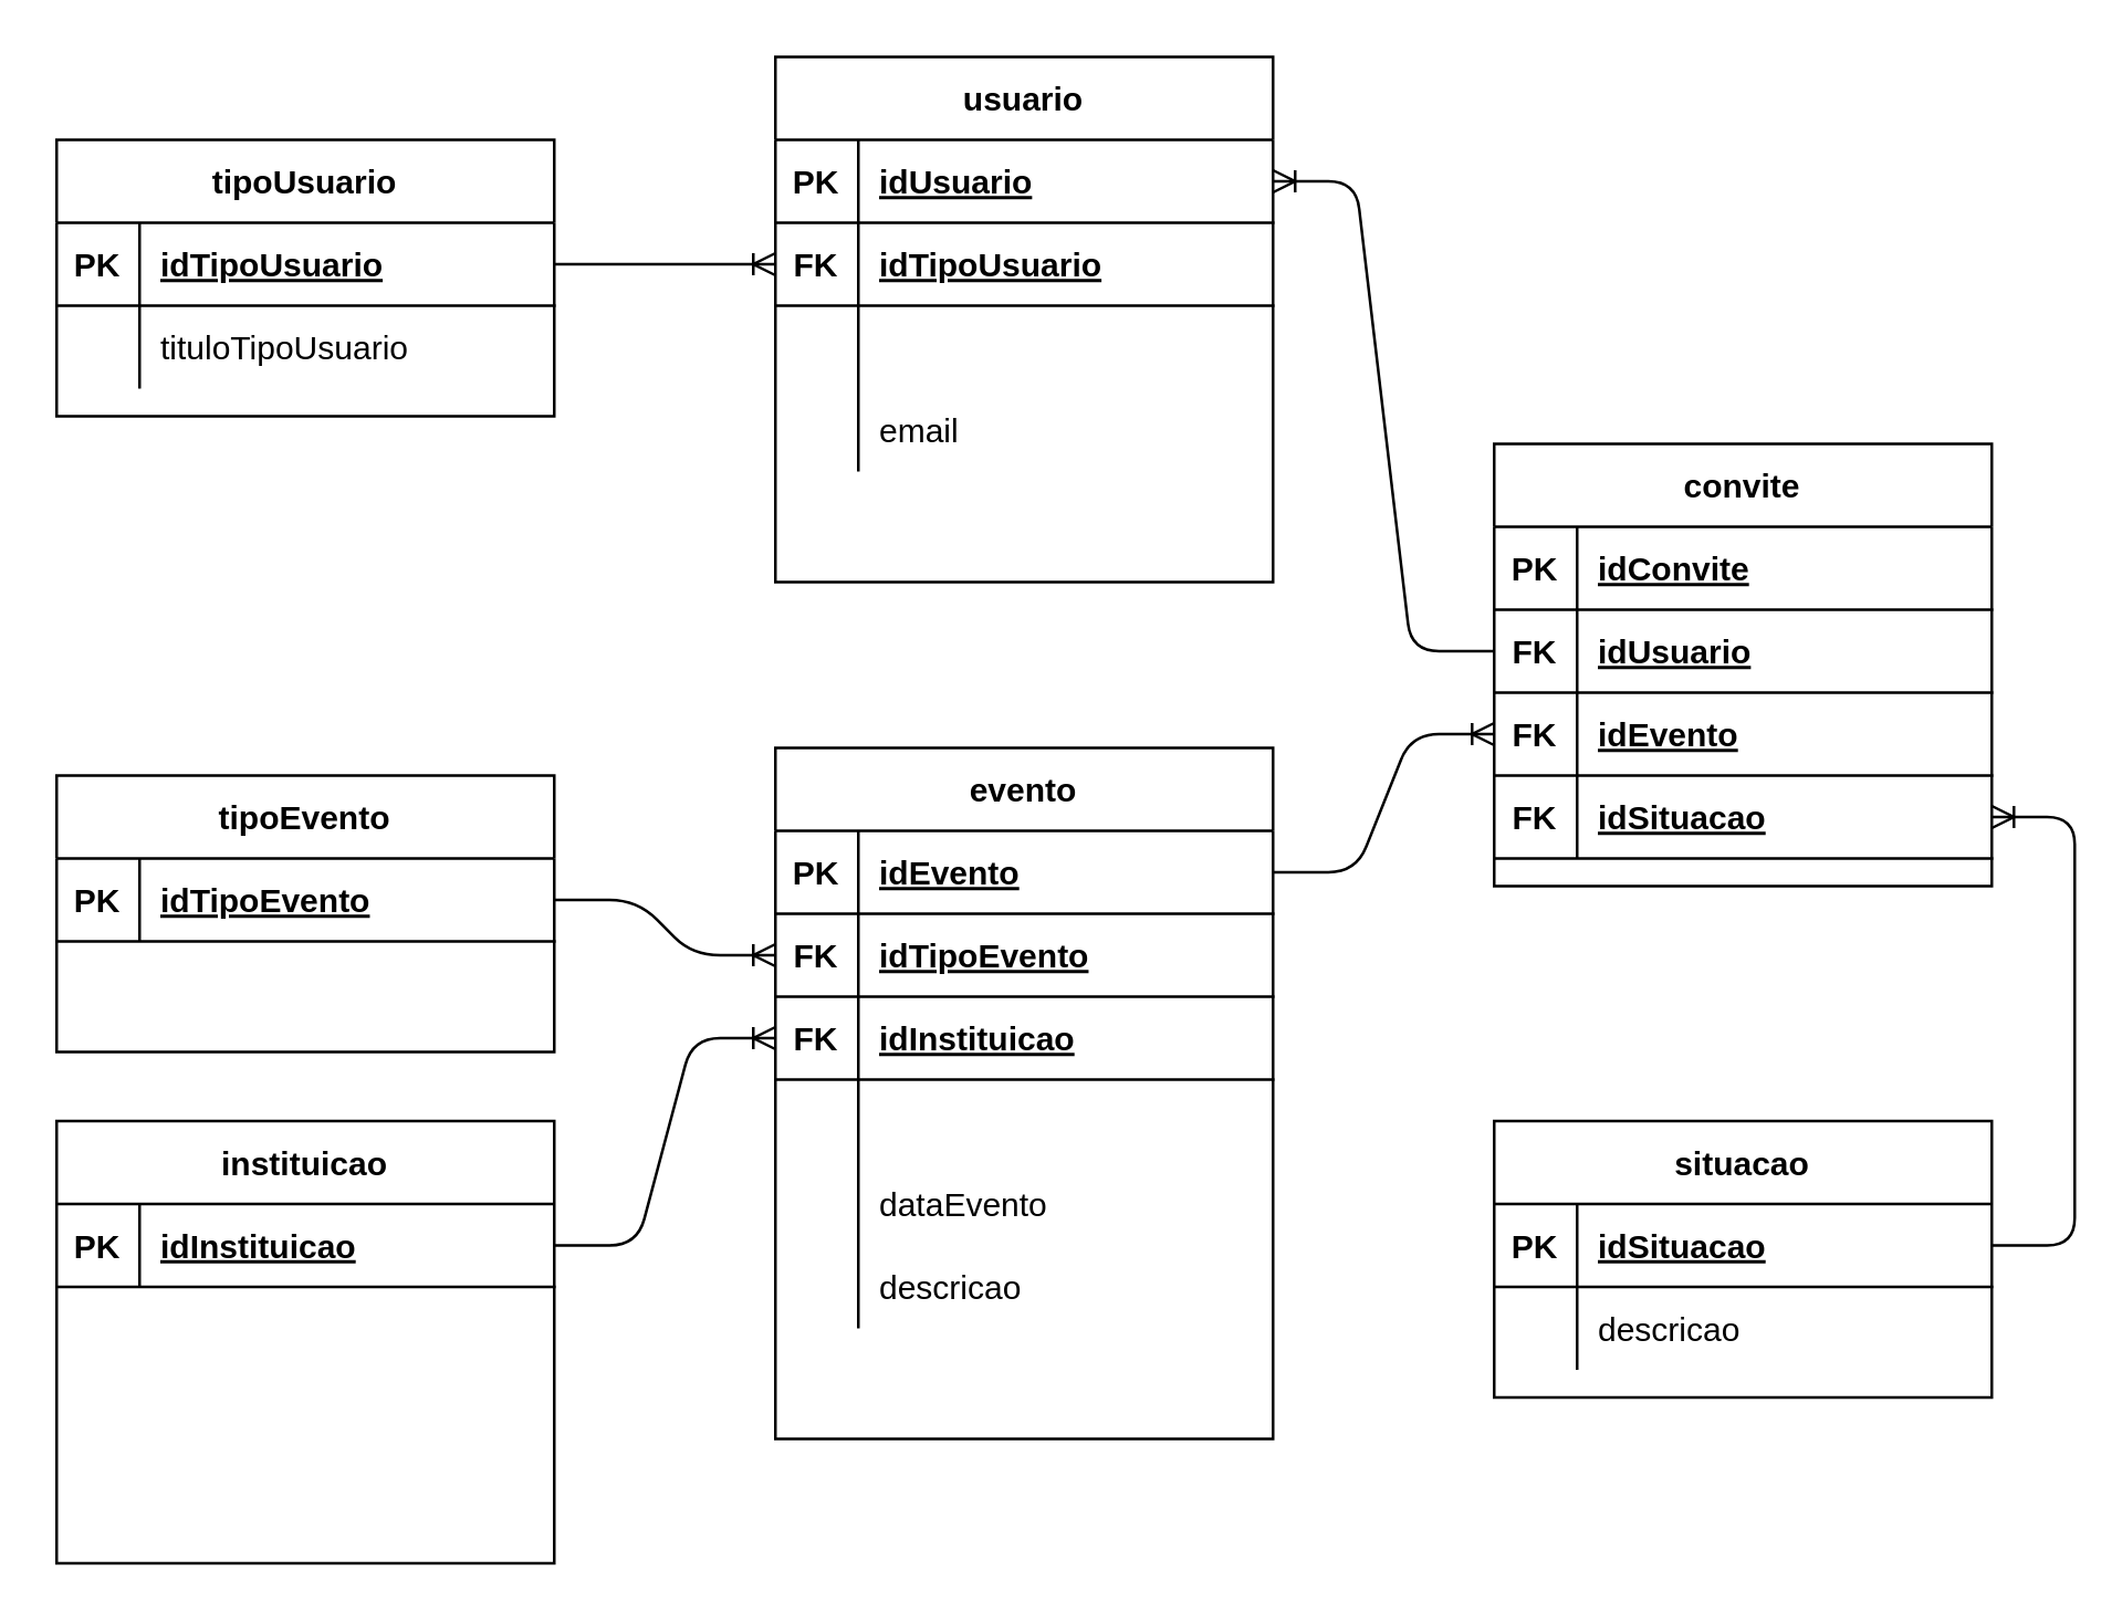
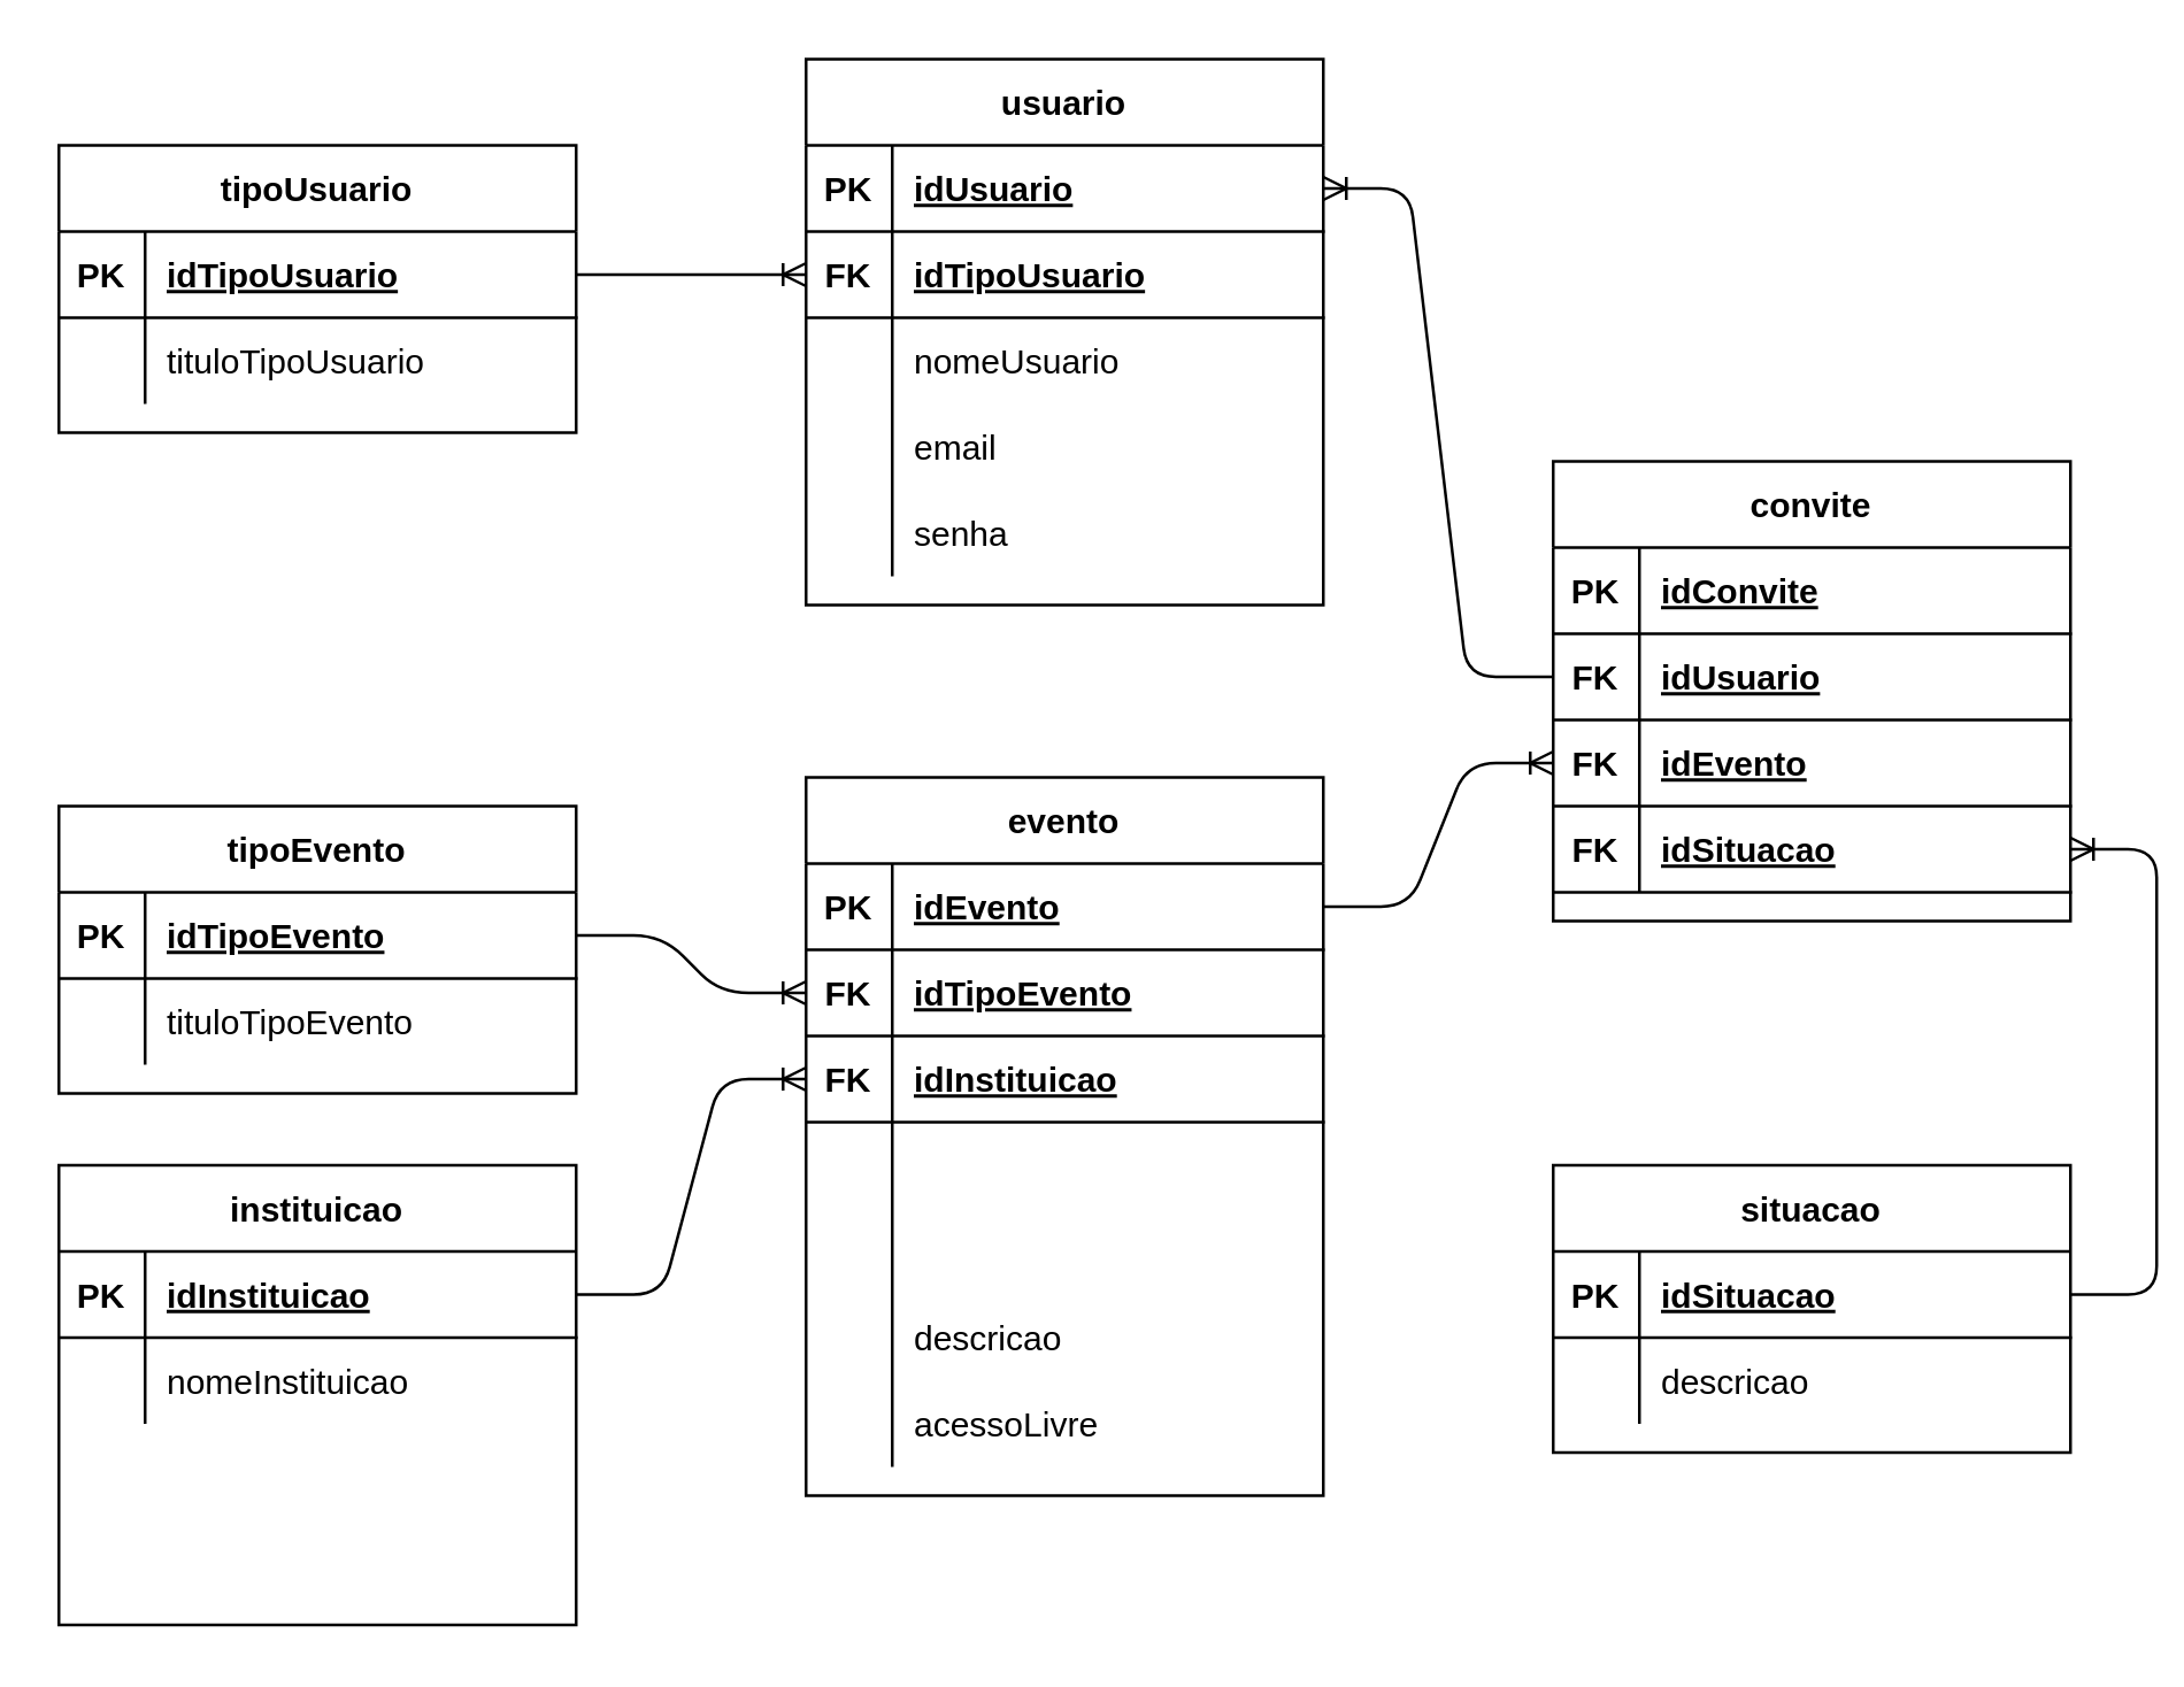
+ <mxCell id="11" value="nomeUsuario" style="shape=partialRectangle;connectable=0;fillColor=none;top=0;left=0;bottom=0;right=0;align=left;spacingLeft=6;overflow=hidden;" parent="9" vertex="1"><mxGeometry x="30" width="150" height="30" as="geometry" /></mxCell>
+ <mxCell id="17" value="senha" style="shape=partialRectangle;connectable=0;fillColor=none;top=0;left=0;bottom=0;right=0;align=left;spacingLeft=6;overflow=hidden;" parent="15" vertex="1"><mxGeometry x="30" width="150" height="30" as="geometry" /></mxCell>
+ <mxCell id="63" value="tituloTipoEvento" style="shape=partialRectangle;connectable=0;fillColor=none;top=0;left=0;bottom=0;right=0;align=left;spacingLeft=6;overflow=hidden;" parent="61" vertex="1"><mxGeometry x="30" width="150" height="30" as="geometry" /></mxCell>
- <mxCell id="43" value="dataEvento" style="shape=partialRectangle;connectable=0;fillColor=none;top=0;left=0;bottom=0;right=0;align=left;spacingLeft=6;overflow=hidden;" parent="41" vertex="1"><mxGeometry x="30" width="150" height="30" as="geometry" /></mxCell>
+ <mxCell id="24" value="nomeInstituicao" style="shape=partialRectangle;connectable=0;fillColor=none;top=0;left=0;bottom=0;right=0;align=left;spacingLeft=6;overflow=hidden;" parent="22" vertex="1"><mxGeometry x="30" width="150" height="30" as="geometry" /></mxCell>
+ <mxCell id="49" value="acessoLivre" style="shape=partialRectangle;connectable=0;fillColor=none;top=0;left=0;bottom=0;right=0;align=left;spacingLeft=6;overflow=hidden;" parent="47" vertex="1"><mxGeometry x="30" width="150" height="30" as="geometry" /></mxCell>
